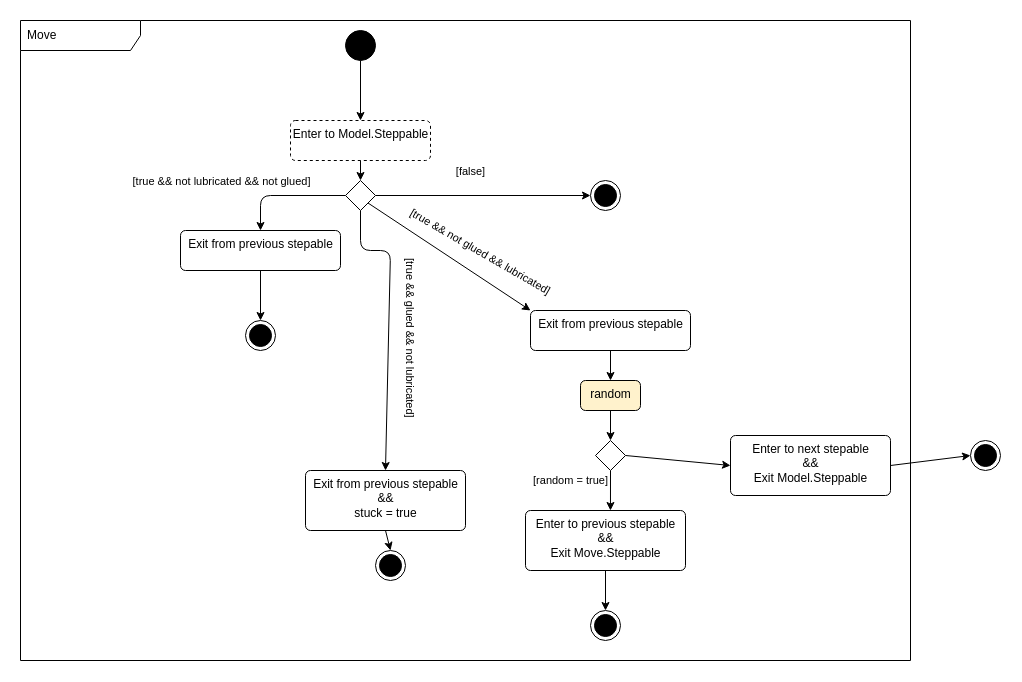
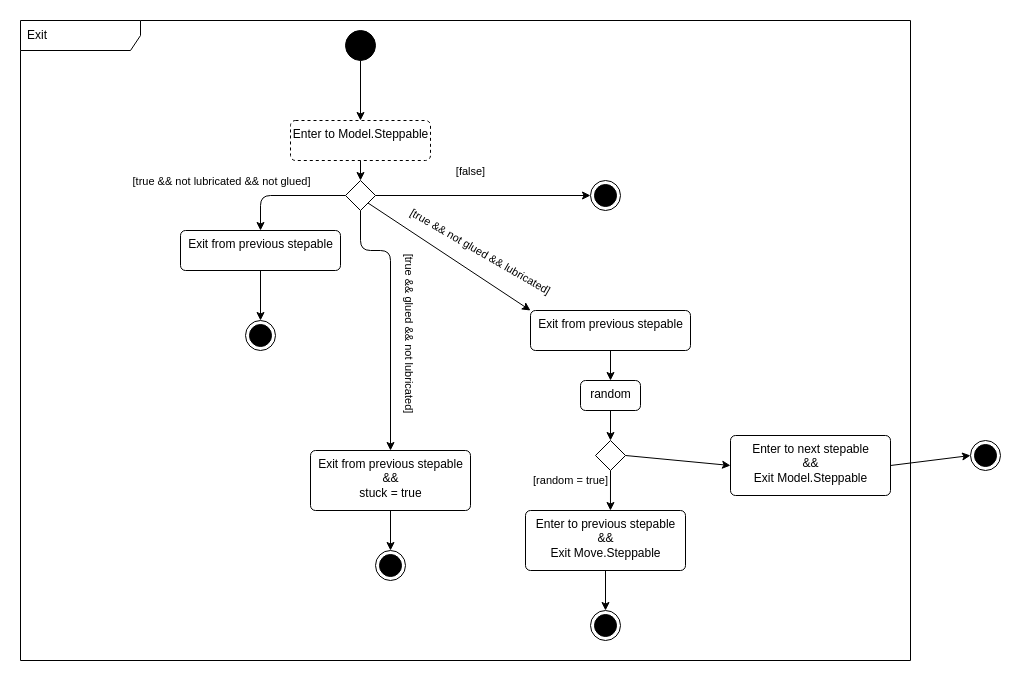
- <mxCell id="2" value="Move" style="shape=umlFrame;whiteSpace=wrap;html=1;width=120;height=30;boundedLbl=1;verticalAlign=middle;align=left;spacingLeft=5;" parent="1" vertex="1"><mxGeometry x="20" y="20" width="890" height="640" as="geometry" /></mxCell>
+ <mxCell id="2" value="Exit" style="shape=umlFrame;whiteSpace=wrap;html=1;width=120;height=30;boundedLbl=1;verticalAlign=middle;align=left;spacingLeft=5;" parent="1" vertex="1"><mxGeometry x="20" y="20" width="890" height="640" as="geometry" /></mxCell>
- <mxCell id="26" value="random" style="html=1;align=center;verticalAlign=top;rounded=1;absoluteArcSize=1;arcSize=10;dashed=0;fillColor=#fff2cc;" parent="1" vertex="1"><mxGeometry x="580" y="380" width="60" height="30" as="geometry" /></mxCell>
+ <mxCell id="26" value="random" style="html=1;align=center;verticalAlign=top;rounded=1;absoluteArcSize=1;arcSize=10;dashed=0;" parent="1" vertex="1"><mxGeometry x="580" y="380" width="60" height="30" as="geometry" /></mxCell>
- <mxCell id="21" value="Exit from previous stepable&lt;br&gt;&amp;amp;&amp;amp;&lt;br&gt;stuck = true" style="html=1;align=center;verticalAlign=top;rounded=1;absoluteArcSize=1;arcSize=10;dashed=0;" parent="1" vertex="1"><mxGeometry x="305" y="470" width="160" height="60" as="geometry" /></mxCell>
+ <mxCell id="21" value="Exit from previous stepable&lt;br&gt;&amp;amp;&amp;amp;&lt;br&gt;stuck = true" style="html=1;align=center;verticalAlign=top;rounded=1;absoluteArcSize=1;arcSize=10;dashed=0;" parent="1" vertex="1"><mxGeometry x="310" y="450" width="160" height="60" as="geometry" /></mxCell>
